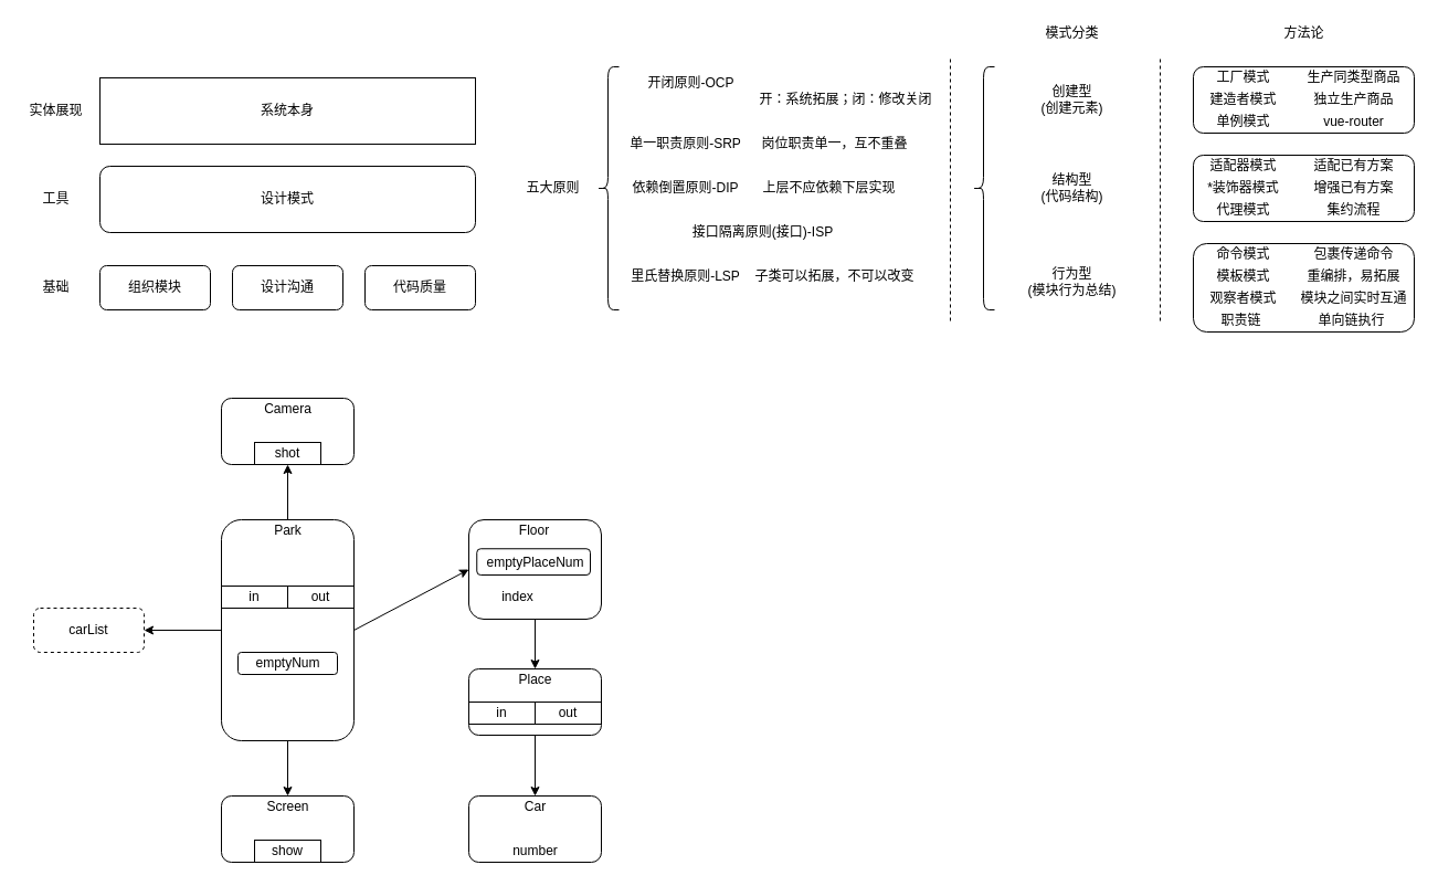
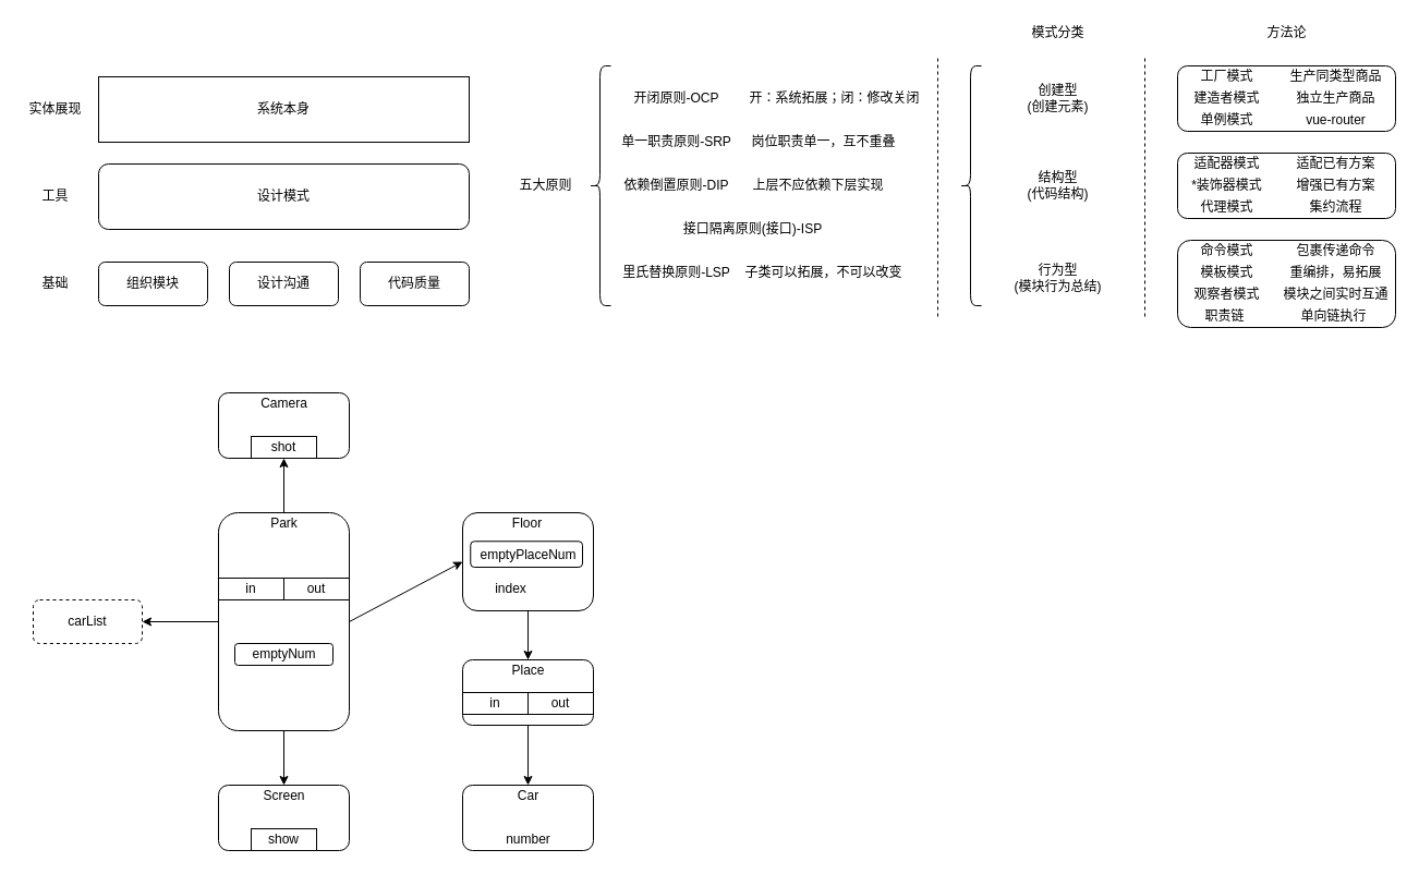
- <mxCell id="15" value="开闭原则-OCP" style="text;html=1;align=center;verticalAlign=middle;resizable=0;points=[];autosize=1;strokeColor=none;fillColor=none;" parent="1" vertex="1"><mxGeometry x="580" y="65" width="90" height="20" as="geometry" /></mxCell>
+ <mxCell id="15" value="开闭原则-OCP" style="text;html=1;align=center;verticalAlign=middle;resizable=0;points=[];autosize=1;strokeColor=none;fillColor=none;" parent="1" vertex="1"><mxGeometry x="575" y="80" width="90" height="20" as="geometry" /></mxCell>
